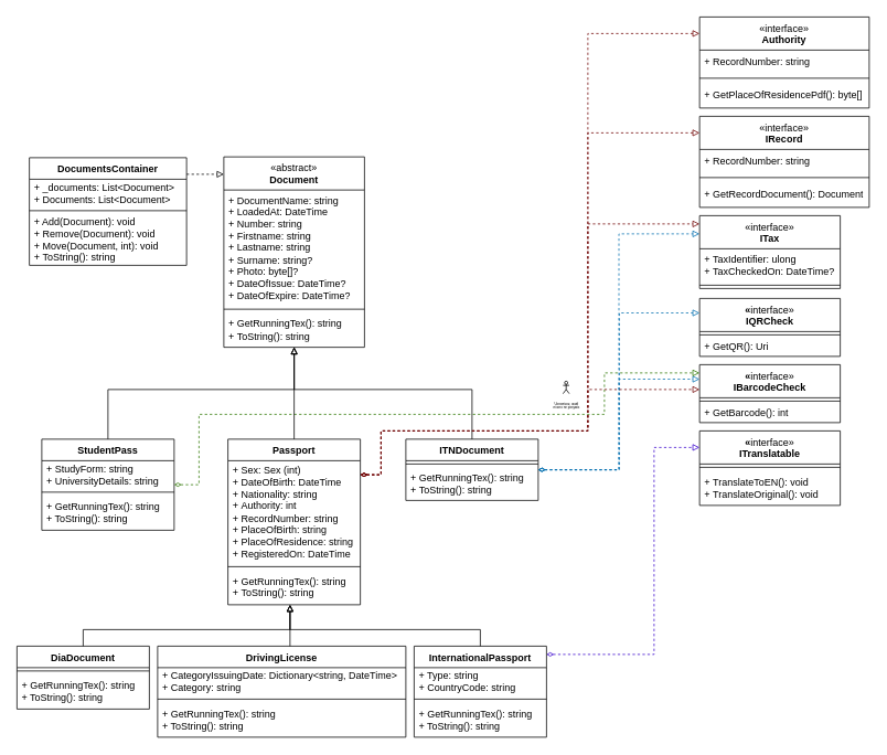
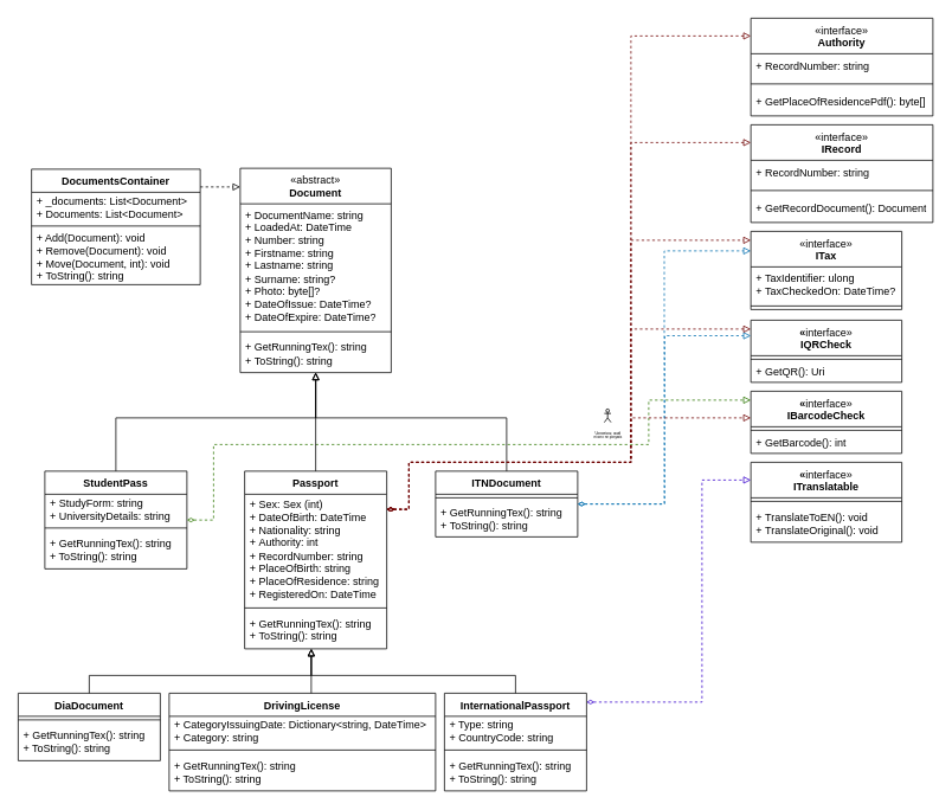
+ <mxCell id="34" style="edgeStyle=orthogonalEdgeStyle;rounded=0;orthogonalLoop=1;jettySize=auto;html=1;dashed=1;endArrow=block;endFill=0;startArrow=diamondThin;startFill=0;fillColor=#a20025;strokeColor=#6F0000;" edge="1" parent="1" source="29" target="14"><mxGeometry relative="1" as="geometry"><mxPoint x="445" y="583" as="sourcePoint" /><mxPoint x="855" y="292" as="targetPoint" /><Array as="points"><mxPoint x="460" y="573" /><mxPoint x="460" y="520" /><mxPoint x="710" y="520" /><mxPoint x="710" y="370" /></Array></mxGeometry></mxCell>
- <mxCell id="21" style="edgeStyle=orthogonalEdgeStyle;rounded=0;orthogonalLoop=1;jettySize=auto;html=1;entryX=0;entryY=0.25;entryDx=0;entryDy=0;dashed=1;endArrow=block;endFill=0;startArrow=diamondThin;startFill=0;fillColor=#1ba1e2;strokeColor=#006EAF;" edge="1" parent="1" source="8" target="17"><mxGeometry relative="1" as="geometry"><mxPoint x="450" y="574" as="sourcePoint" /><mxPoint x="670" y="302" as="targetPoint" /></mxGeometry></mxCell>
